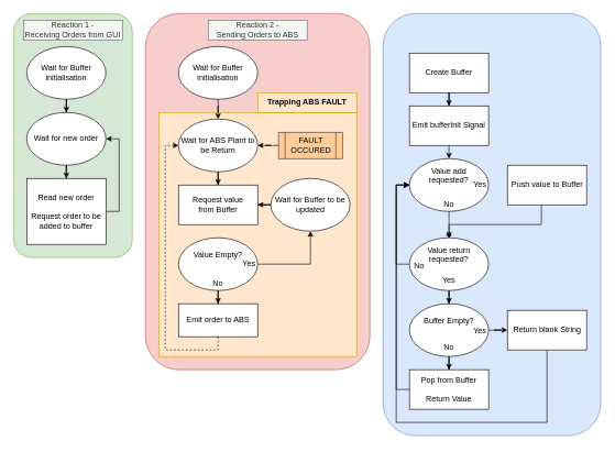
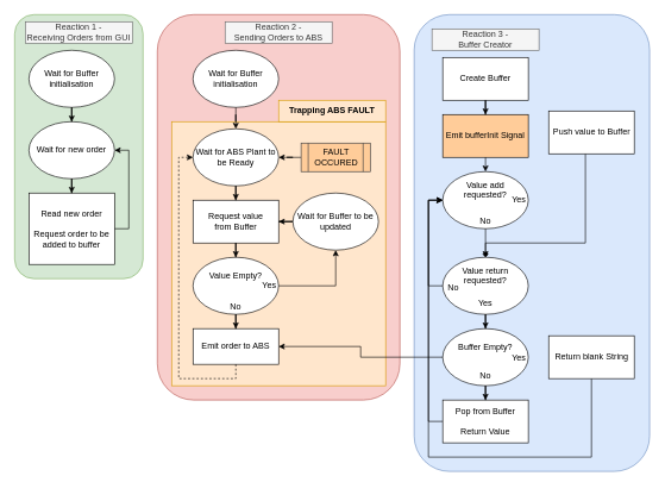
+ <mxCell id="39" value="Reaction 3 -&lt;br&gt;Buffer Creator" style="text;html=1;strokeColor=#666666;fillColor=#f5f5f5;align=center;verticalAlign=middle;whiteSpace=wrap;rounded=0;fontColor=#333333;" parent="33" vertex="1"><mxGeometry x="25" y="20" width="150" height="30" as="geometry" /></mxCell>
- <mxCell id="36" value="Emit bufferInit Signal" style="rounded=0;whiteSpace=wrap;html=1;" parent="33" vertex="1"><mxGeometry x="40" y="140" width="120" height="60" as="geometry" /></mxCell>
+ <mxCell id="36" value="Emit bufferInit Signal" style="rounded=0;whiteSpace=wrap;html=1;fillColor=#ffcc99;" parent="33" vertex="1"><mxGeometry x="40" y="140" width="120" height="60" as="geometry" /></mxCell>
- <mxCell id="7" value="Wait for ABS Plant to be Return" style="ellipse;whiteSpace=wrap;html=1;" parent="2" vertex="1"><mxGeometry x="50" y="160" width="120" height="80" as="geometry" /></mxCell>
+ <mxCell id="7" value="Wait for ABS Plant to be Ready" style="ellipse;whiteSpace=wrap;html=1;" parent="2" vertex="1"><mxGeometry x="50" y="160" width="120" height="80" as="geometry" /></mxCell>
- <mxCell id="48" value="Push value to Buffer" style="rounded=0;whiteSpace=wrap;html=1;" vertex="1" parent="33"><mxGeometry x="188.5" y="230" width="120" height="60" as="geometry" /></mxCell>
+ <mxCell id="48" value="Push value to Buffer" style="rounded=0;whiteSpace=wrap;html=1;" vertex="1" parent="33"><mxGeometry x="188.5" y="135" width="120" height="60" as="geometry" /></mxCell>
+ <mxCell id="12" style="edgeStyle=orthogonalEdgeStyle;rounded=0;orthogonalLoop=1;jettySize=auto;html=1;" parent="2" source="9" target="11" edge="1"><mxGeometry relative="1" as="geometry" /></mxCell>
- <mxCell id="59" style="edgeStyle=orthogonalEdgeStyle;rounded=0;orthogonalLoop=1;jettySize=auto;html=1;" edge="1" parent="33" source="50" target="58"><mxGeometry relative="1" as="geometry" /></mxCell>
+ <mxCell id="59" style="edgeStyle=orthogonalEdgeStyle;rounded=0;orthogonalLoop=1;jettySize=auto;html=1;" edge="1" parent="33" source="50" target="17"><mxGeometry relative="1" as="geometry" /></mxCell>
